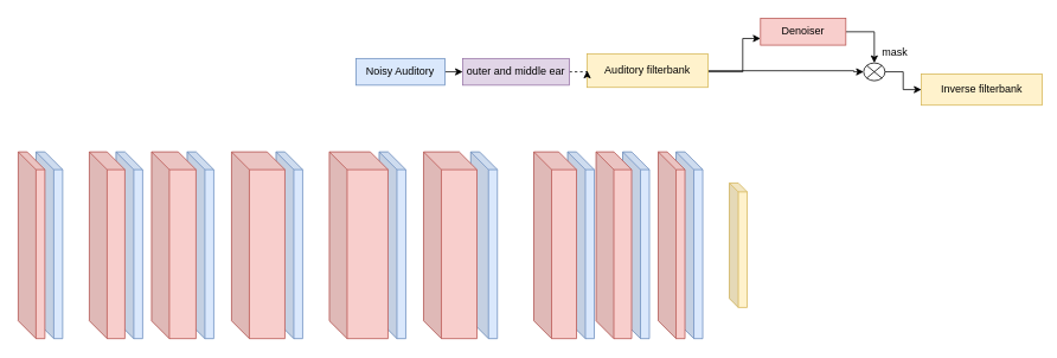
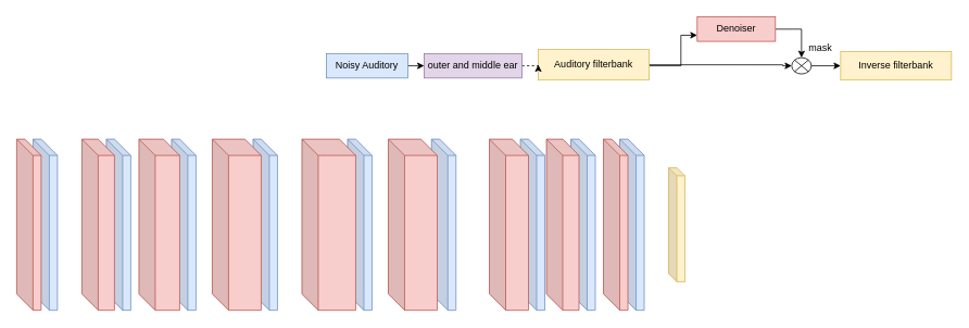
- <mxCell id="13" value="Inverse filterbank" style="rounded=0;whiteSpace=wrap;html=1;fillColor=#fff2cc;strokeColor=#d6b656;" vertex="1" parent="1"><mxGeometry x="1036" y="82.5" width="136" height="35" as="geometry" /></mxCell>
+ <mxCell id="13" value="Inverse filterbank" style="rounded=0;whiteSpace=wrap;html=1;fillColor=#fff2cc;strokeColor=#d6b656;" vertex="1" parent="1"><mxGeometry x="1031" y="62.5" width="136" height="35" as="geometry" /></mxCell>
